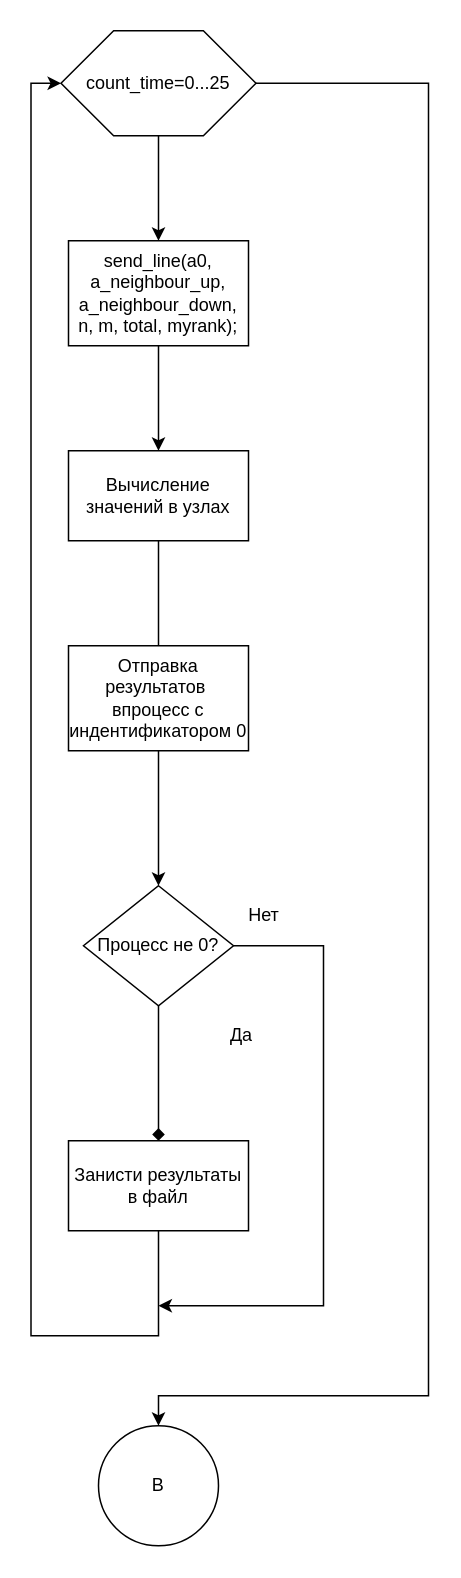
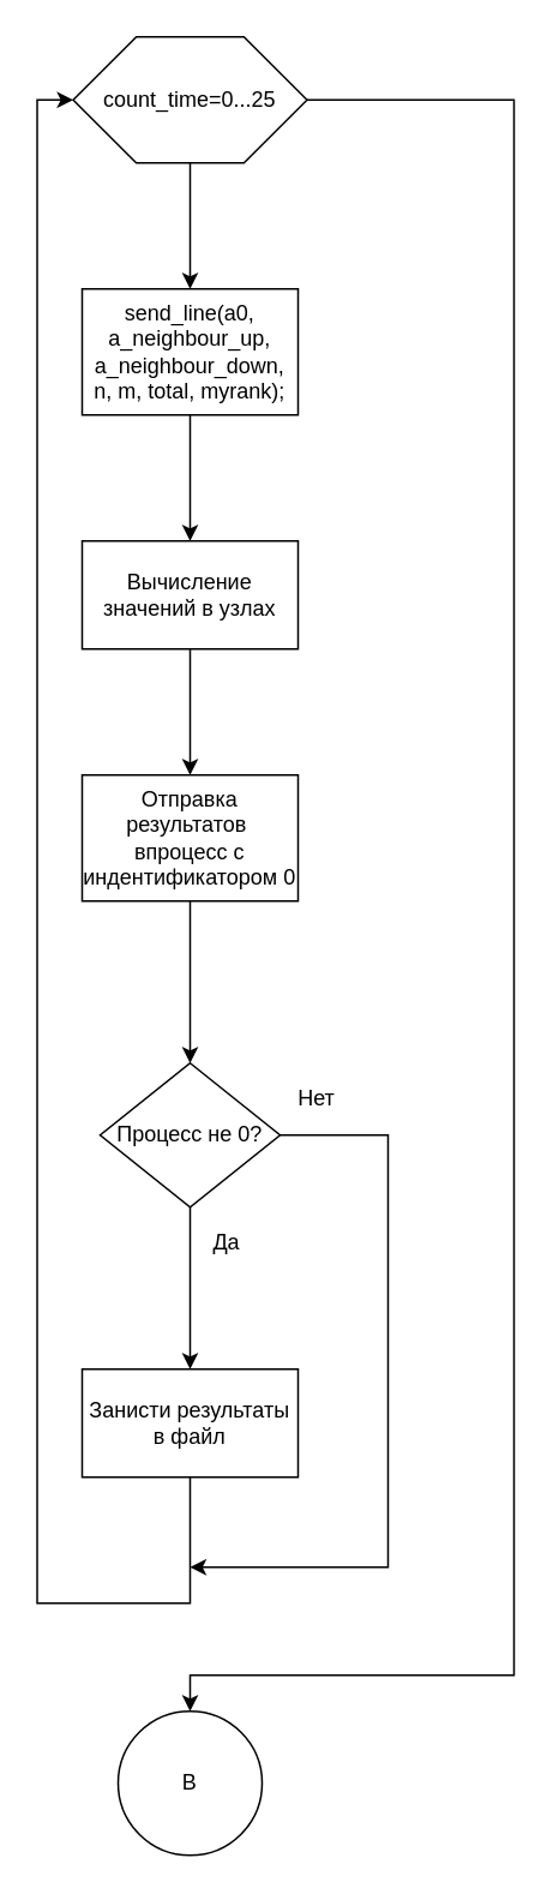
- <mxCell id="7" value="" style="edgeStyle=orthogonalEdgeStyle;rounded=0;orthogonalLoop=1;jettySize=auto;html=1;endArrow=none;" parent="1" source="8" target="10" edge="1"><mxGeometry relative="1" as="geometry" /></mxCell>
+ <mxCell id="7" value="" style="edgeStyle=orthogonalEdgeStyle;rounded=0;orthogonalLoop=1;jettySize=auto;html=1;" parent="1" source="8" target="10" edge="1"><mxGeometry relative="1" as="geometry" /></mxCell>
- <mxCell id="18" value="Да" style="text;html=1;align=center;verticalAlign=middle;resizable=0;points=[];autosize=1;strokeColor=none;fillColor=none;" vertex="1" parent="1"><mxGeometry x="145" y="680" width="30" height="20" as="geometry" /></mxCell>
+ <mxCell id="18" value="Да" style="text;html=1;align=center;verticalAlign=middle;resizable=0;points=[];autosize=1;strokeColor=none;fillColor=none;" vertex="1" parent="1"><mxGeometry x="110" y="680" width="30" height="20" as="geometry" /></mxCell>
- <mxCell id="11" value="" style="edgeStyle=orthogonalEdgeStyle;rounded=0;orthogonalLoop=1;jettySize=auto;html=1;endArrow=diamond;" parent="1" source="13" target="15" edge="1"><mxGeometry relative="1" as="geometry" /></mxCell>
+ <mxCell id="11" value="" style="edgeStyle=orthogonalEdgeStyle;rounded=0;orthogonalLoop=1;jettySize=auto;html=1;" parent="1" source="13" target="15" edge="1"><mxGeometry relative="1" as="geometry" /></mxCell>
